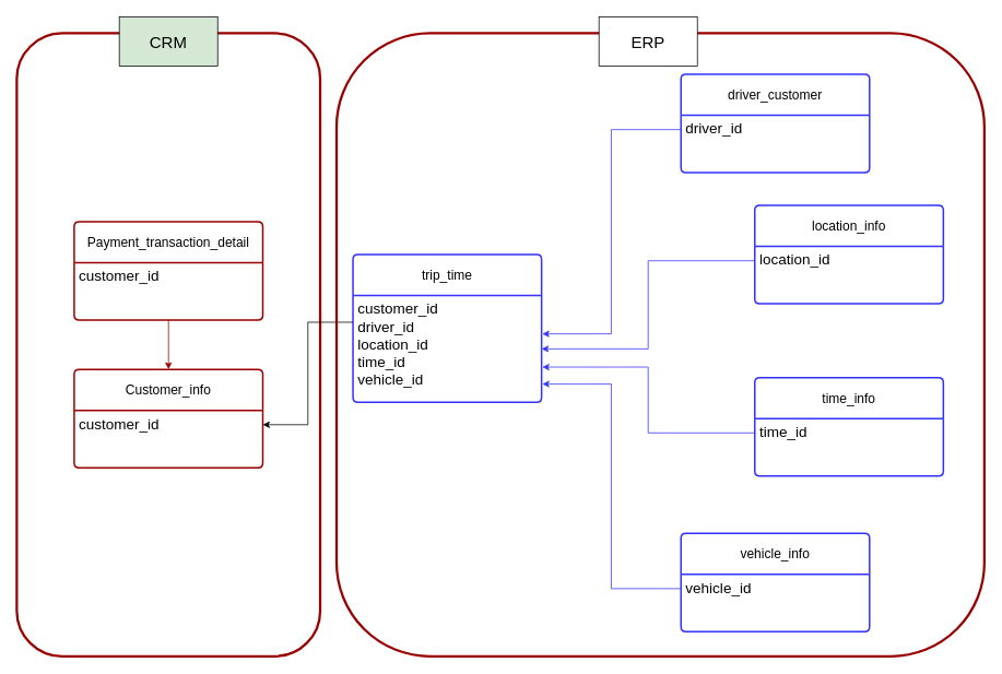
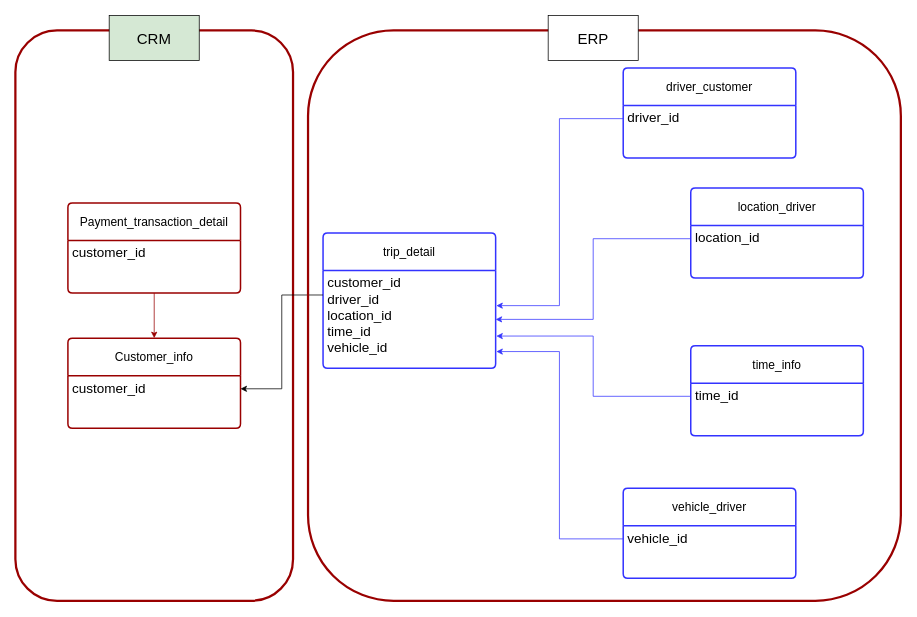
- <mxCell id="13" value="&lt;font style=&quot;font-size: 16px;&quot;&gt;location_info&lt;/font&gt;" style="swimlane;childLayout=stackLayout;horizontal=1;startSize=50;horizontalStack=0;rounded=1;fontSize=14;fontStyle=0;strokeWidth=2;resizeParent=0;resizeLast=1;shadow=0;dashed=0;align=center;arcSize=4;whiteSpace=wrap;html=1;strokeColor=#3333FF;" vertex="1" parent="1"><mxGeometry x="920" y="250" width="230" height="120" as="geometry" /></mxCell>
+ <mxCell id="13" value="&lt;font style=&quot;font-size: 16px;&quot;&gt;location_driver&lt;/font&gt;" style="swimlane;childLayout=stackLayout;horizontal=1;startSize=50;horizontalStack=0;rounded=1;fontSize=14;fontStyle=0;strokeWidth=2;resizeParent=0;resizeLast=1;shadow=0;dashed=0;align=center;arcSize=4;whiteSpace=wrap;html=1;strokeColor=#3333FF;" vertex="1" parent="1"><mxGeometry x="920" y="250" width="230" height="120" as="geometry" /></mxCell>
- <mxCell id="8" value="&lt;font style=&quot;font-size: 16px;&quot;&gt;trip_time&lt;/font&gt;" style="swimlane;childLayout=stackLayout;horizontal=1;startSize=50;horizontalStack=0;rounded=1;fontSize=14;fontStyle=0;strokeWidth=2;resizeParent=0;resizeLast=1;shadow=0;dashed=0;align=center;arcSize=4;whiteSpace=wrap;html=1;strokeColor=#3333FF;" vertex="1" parent="1"><mxGeometry x="430" y="310" width="230" height="180" as="geometry" /></mxCell>
+ <mxCell id="8" value="&lt;font style=&quot;font-size: 16px;&quot;&gt;trip_detail&lt;/font&gt;" style="swimlane;childLayout=stackLayout;horizontal=1;startSize=50;horizontalStack=0;rounded=1;fontSize=14;fontStyle=0;strokeWidth=2;resizeParent=0;resizeLast=1;shadow=0;dashed=0;align=center;arcSize=4;whiteSpace=wrap;html=1;strokeColor=#3333FF;" vertex="1" parent="1"><mxGeometry x="430" y="310" width="230" height="180" as="geometry" /></mxCell>
- <mxCell id="17" value="&lt;span style=&quot;font-size: 16px; background-color: transparent; color: light-dark(rgb(0, 0, 0), rgb(255, 255, 255));&quot;&gt;vehicle_info&lt;/span&gt;" style="swimlane;childLayout=stackLayout;horizontal=1;startSize=50;horizontalStack=0;rounded=1;fontSize=14;fontStyle=0;strokeWidth=2;resizeParent=0;resizeLast=1;shadow=0;dashed=0;align=center;arcSize=4;whiteSpace=wrap;html=1;strokeColor=#3333FF;" vertex="1" parent="1"><mxGeometry x="830" y="650" width="230" height="120" as="geometry" /></mxCell>
+ <mxCell id="17" value="&lt;span style=&quot;font-size: 16px; background-color: transparent; color: light-dark(rgb(0, 0, 0), rgb(255, 255, 255));&quot;&gt;vehicle_driver&lt;/span&gt;" style="swimlane;childLayout=stackLayout;horizontal=1;startSize=50;horizontalStack=0;rounded=1;fontSize=14;fontStyle=0;strokeWidth=2;resizeParent=0;resizeLast=1;shadow=0;dashed=0;align=center;arcSize=4;whiteSpace=wrap;html=1;strokeColor=#3333FF;" vertex="1" parent="1"><mxGeometry x="830" y="650" width="230" height="120" as="geometry" /></mxCell>
